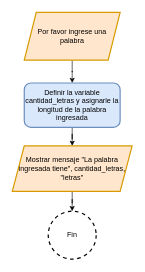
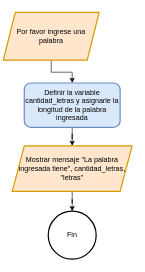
- <mxCell id="3" value="Por favor ingrese una palabra" style="shape=parallelogram;perimeter=parallelogramPerimeter;whiteSpace=wrap;html=1;fixedSize=1;strokeWidth=2;fillColor=#ffe6cc;strokeColor=#d79b00;" vertex="1" parent="1"><mxGeometry x="40" y="20" width="160" height="80" as="geometry" /></mxCell>
+ <mxCell id="3" value="Por favor ingrese una palabra" style="shape=parallelogram;perimeter=parallelogramPerimeter;whiteSpace=wrap;html=1;fixedSize=1;strokeWidth=2;fillColor=#ffe6cc;strokeColor=#d79b00;" vertex="1" parent="1"><mxGeometry x="5" y="20" width="160" height="80" as="geometry" /></mxCell>
- <mxCell id="8" value="Fin" style="ellipse;whiteSpace=wrap;html=1;rounded=0;strokeWidth=2;dashed=1;" vertex="1" parent="1"><mxGeometry x="80" y="352" width="80" height="80" as="geometry" /></mxCell>
+ <mxCell id="8" value="Fin" style="ellipse;whiteSpace=wrap;html=1;rounded=0;strokeWidth=2;" vertex="1" parent="1"><mxGeometry x="80" y="352" width="80" height="80" as="geometry" /></mxCell>
